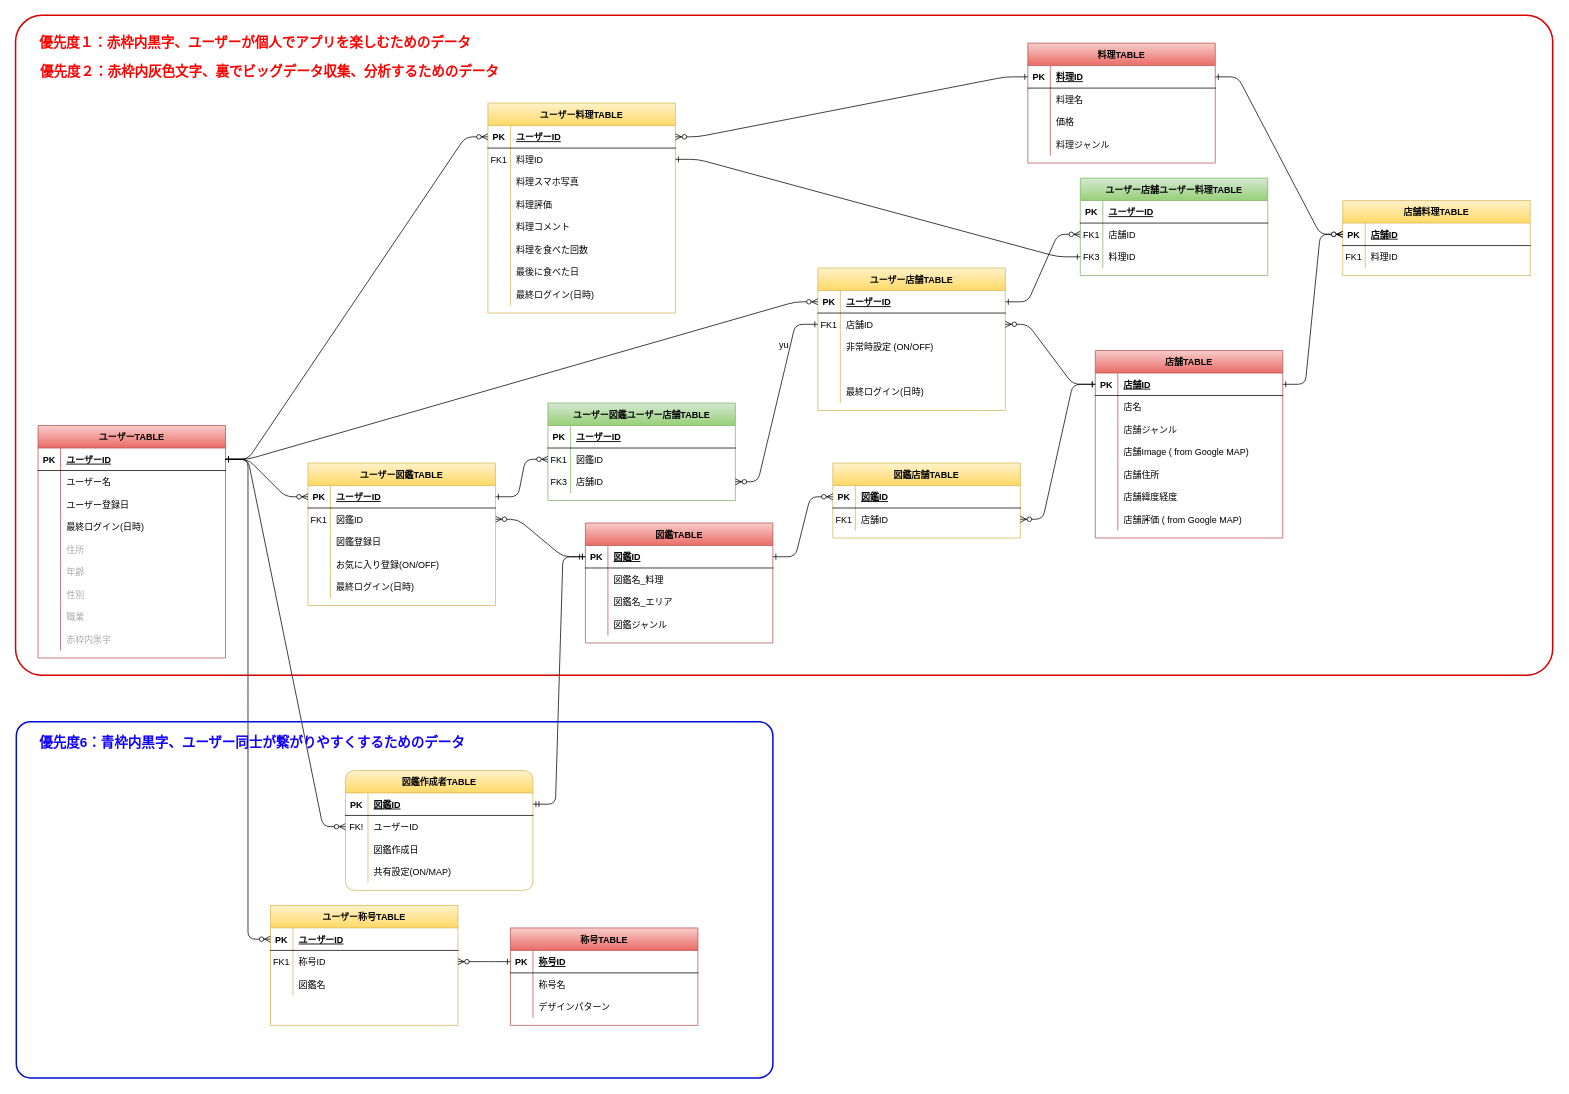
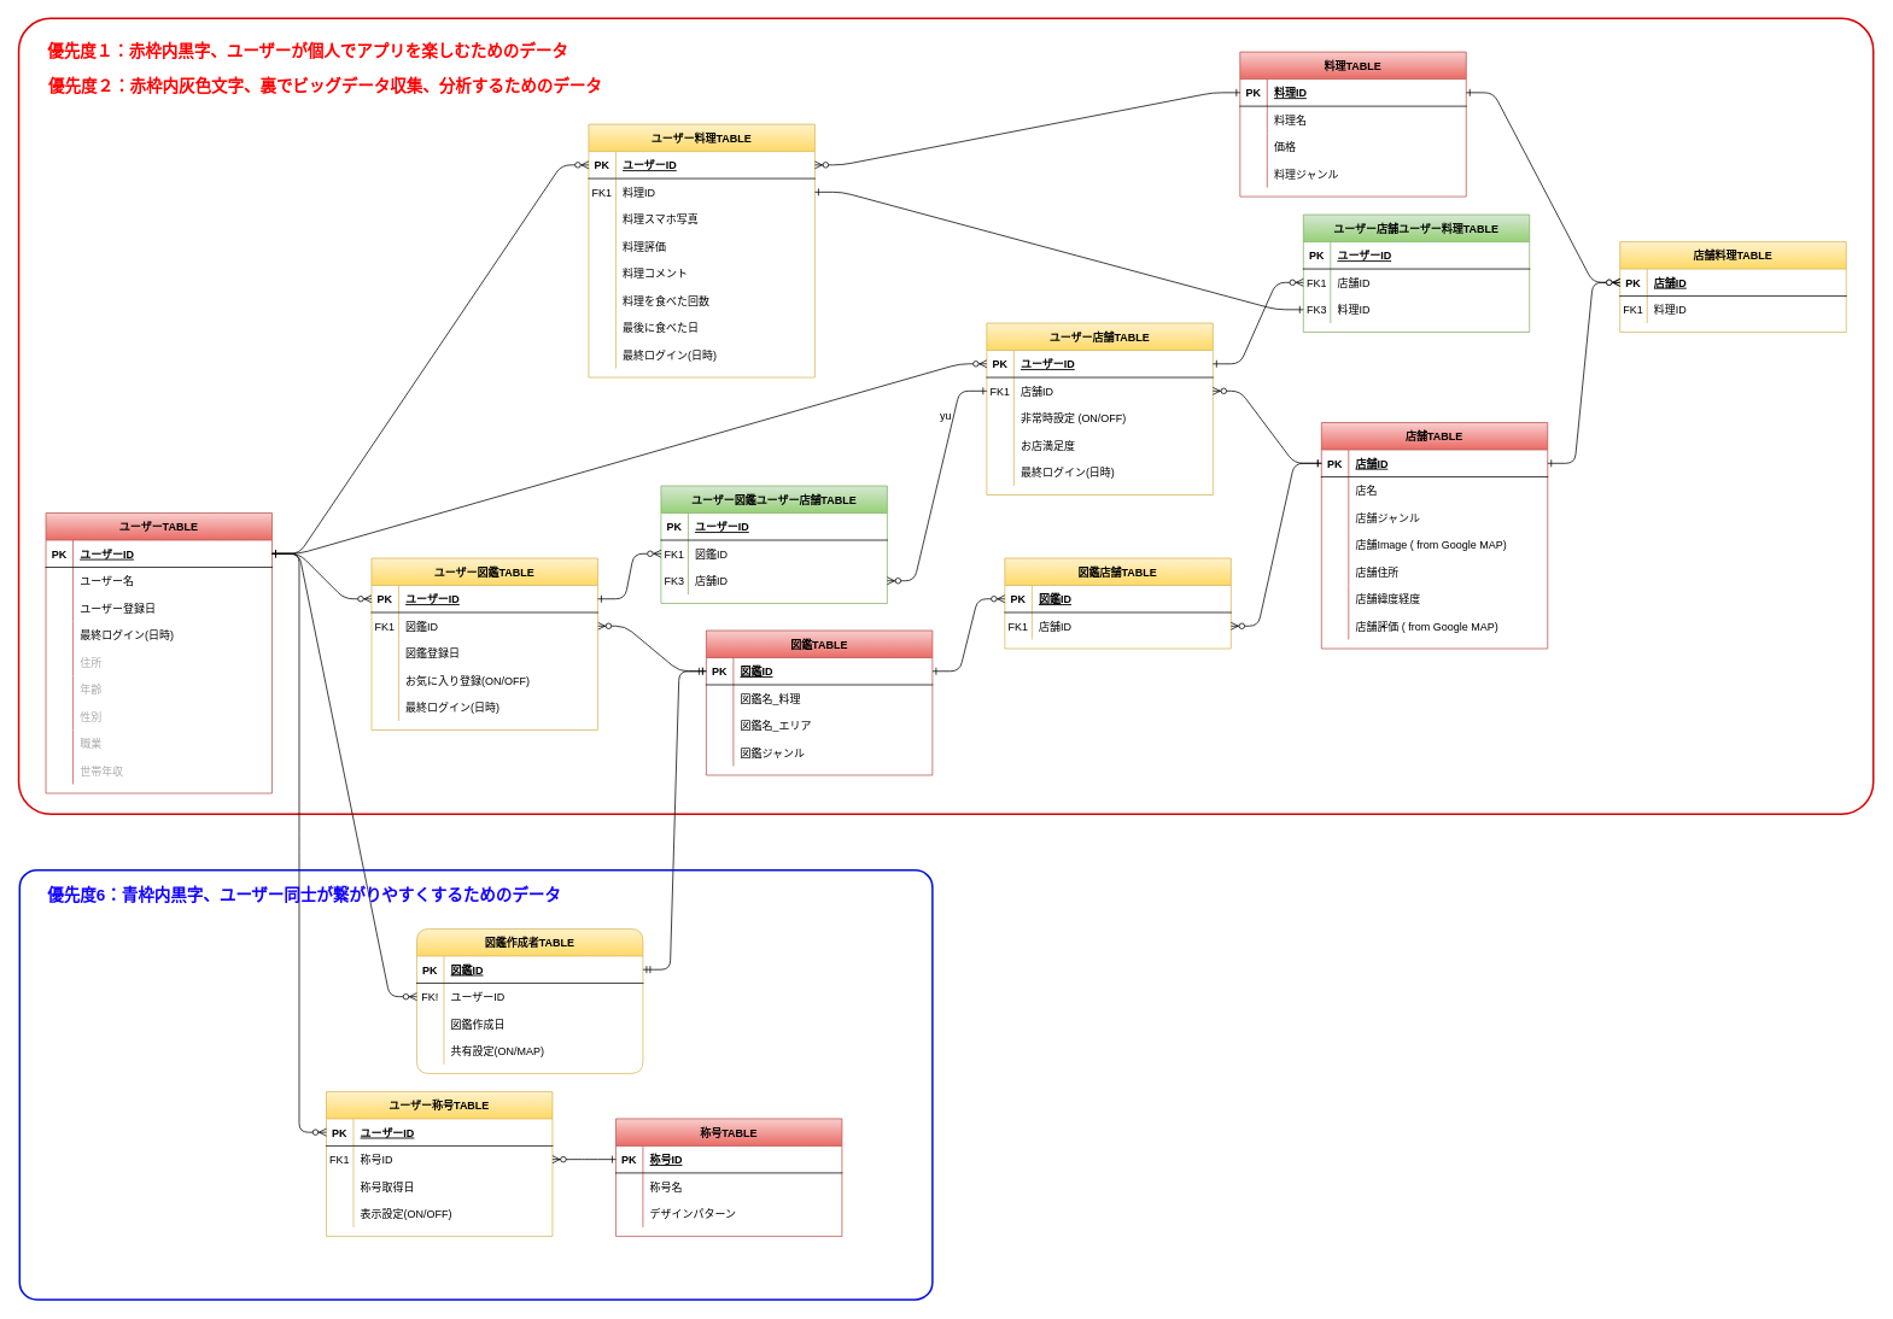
+ <mxCell id="144" value="お店満足度" style="shape=partialRectangle;overflow=hidden;connectable=0;fillColor=none;top=0;left=0;bottom=0;right=0;align=left;spacingLeft=6;" parent="142" vertex="1"><mxGeometry x="30" width="220" height="30" as="geometry"><mxRectangle width="220" height="30" as="alternateBounds" /></mxGeometry></mxCell>
- <mxCell id="60" value="赤枠内黒字" style="shape=partialRectangle;overflow=hidden;connectable=0;fillColor=none;top=0;left=0;bottom=0;right=0;align=left;spacingLeft=6;fontColor=#ABABAB;" parent="58" vertex="1"><mxGeometry x="30" width="220" height="30" as="geometry"><mxRectangle width="220" height="30" as="alternateBounds" /></mxGeometry></mxCell>
+ <mxCell id="60" value="世帯年収" style="shape=partialRectangle;overflow=hidden;connectable=0;fillColor=none;top=0;left=0;bottom=0;right=0;align=left;spacingLeft=6;fontColor=#ABABAB;" parent="58" vertex="1"><mxGeometry x="30" width="220" height="30" as="geometry"><mxRectangle width="220" height="30" as="alternateBounds" /></mxGeometry></mxCell>
- <mxCell id="88" value="図鑑名" style="shape=partialRectangle;overflow=hidden;connectable=0;fillColor=none;top=0;left=0;bottom=0;right=0;align=left;spacingLeft=6;" parent="86" vertex="1"><mxGeometry x="30" width="220" height="30" as="geometry"><mxRectangle width="220" height="30" as="alternateBounds" /></mxGeometry></mxCell>
+ <mxCell id="88" value="称号取得日" style="shape=partialRectangle;overflow=hidden;connectable=0;fillColor=none;top=0;left=0;bottom=0;right=0;align=left;spacingLeft=6;" parent="86" vertex="1"><mxGeometry x="30" width="220" height="30" as="geometry"><mxRectangle width="220" height="30" as="alternateBounds" /></mxGeometry></mxCell>
+ <mxCell id="91" value="表示設定(ON/OFF)" style="shape=partialRectangle;overflow=hidden;connectable=0;fillColor=none;top=0;left=0;bottom=0;right=0;align=left;spacingLeft=6;" parent="89" vertex="1"><mxGeometry x="30" width="220" height="30" as="geometry"><mxRectangle width="220" height="30" as="alternateBounds" /></mxGeometry></mxCell>
